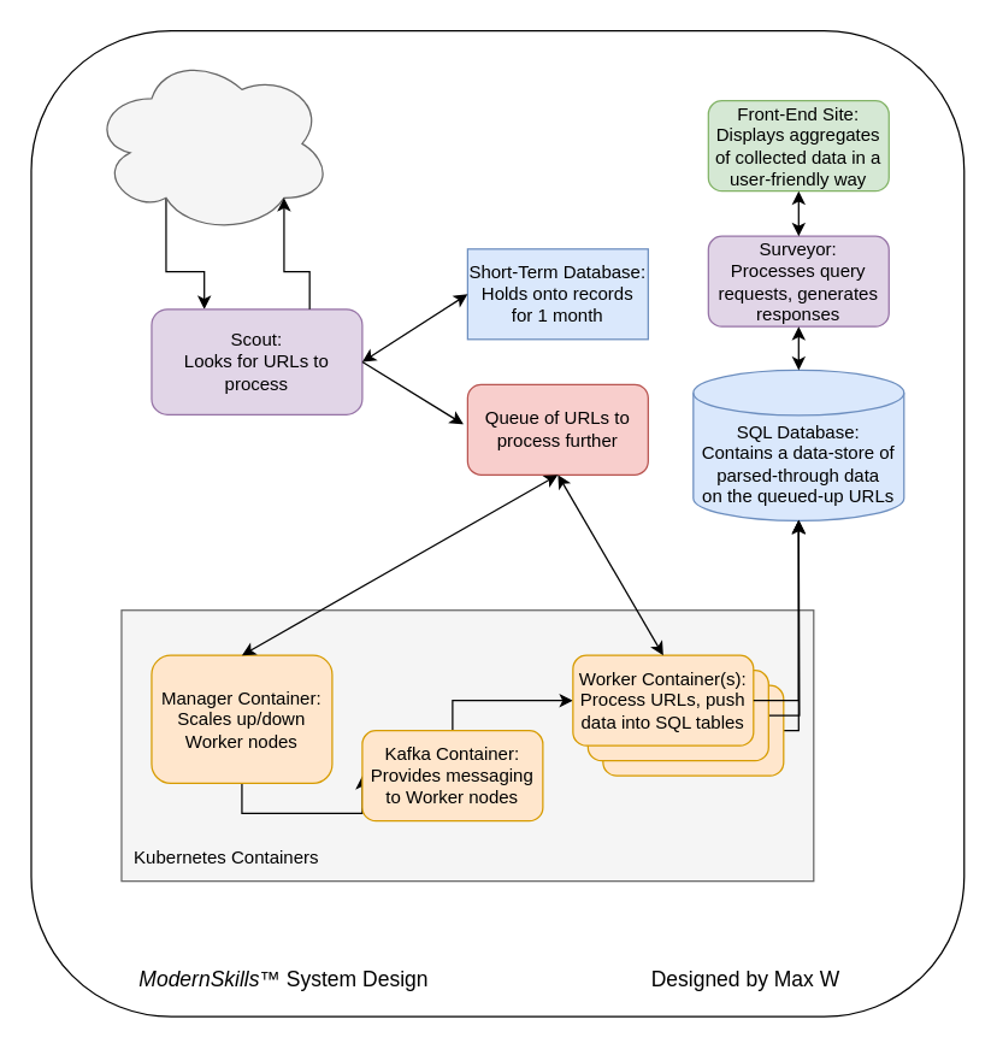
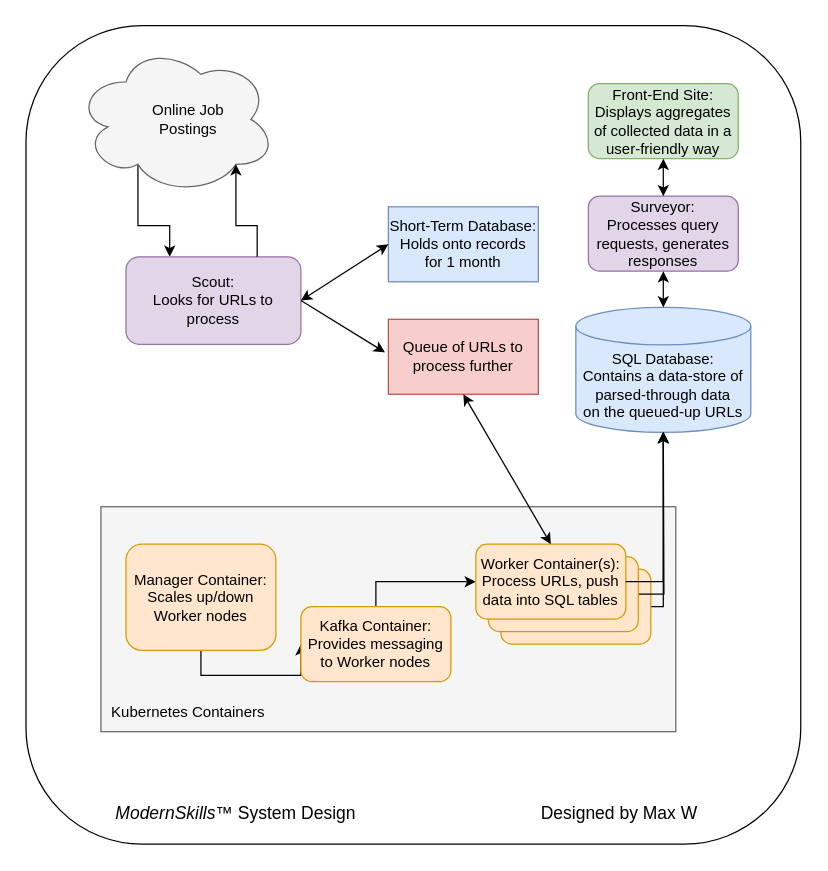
+ <mxCell id="5" value="Online Job Postings" style="text;html=1;align=center;verticalAlign=middle;whiteSpace=wrap;rounded=0;" vertex="1" parent="1"><mxGeometry x="120" y="80" width="60" height="30" as="geometry" /></mxCell>
- <mxCell id="8" value="Queue of URLs to process further" style="whiteSpace=wrap;html=1;fillColor=#f8cecc;strokeColor=#b85450;rounded=1;" vertex="1" parent="1"><mxGeometry x="310" y="255" width="120" height="60" as="geometry" /></mxCell>
+ <mxCell id="8" value="Queue of URLs to process further" style="rounded=0;whiteSpace=wrap;html=1;fillColor=#f8cecc;strokeColor=#b85450;" vertex="1" parent="1"><mxGeometry x="310" y="255" width="120" height="60" as="geometry" /></mxCell>
- <mxCell id="29" value="" style="endArrow=classic;startArrow=classic;html=1;rounded=0;entryX=0.5;entryY=1;entryDx=0;entryDy=0;exitX=0.5;exitY=0;exitDx=0;exitDy=0;" edge="1" parent="1" source="19" target="8"><mxGeometry width="50" height="50" relative="1" as="geometry"><mxPoint x="0" y="425" as="sourcePoint" /><mxPoint x="50" y="375" as="targetPoint" /></mxGeometry></mxCell>
